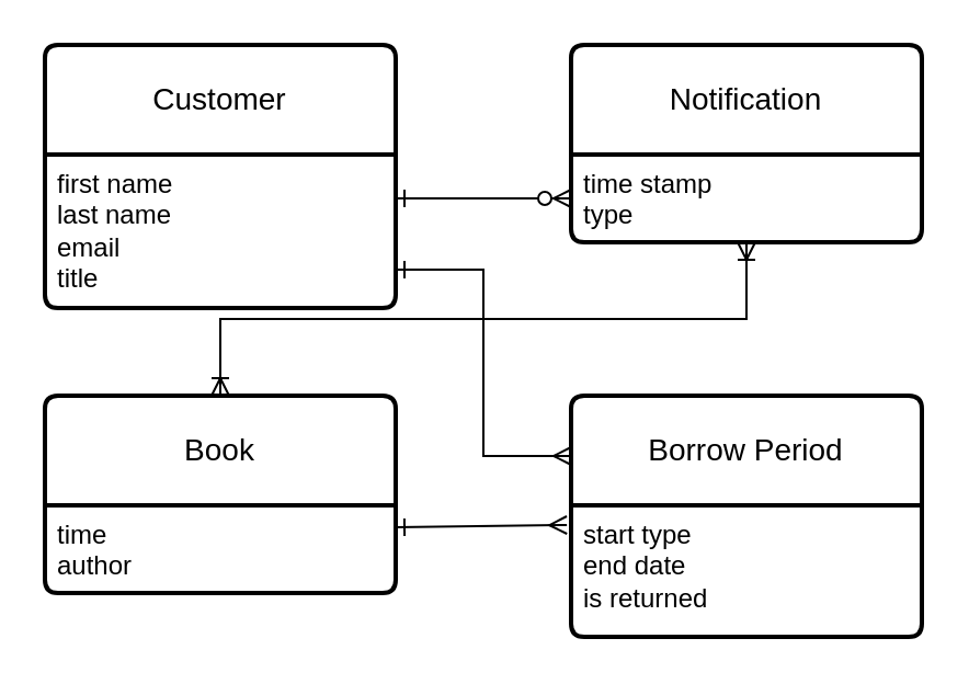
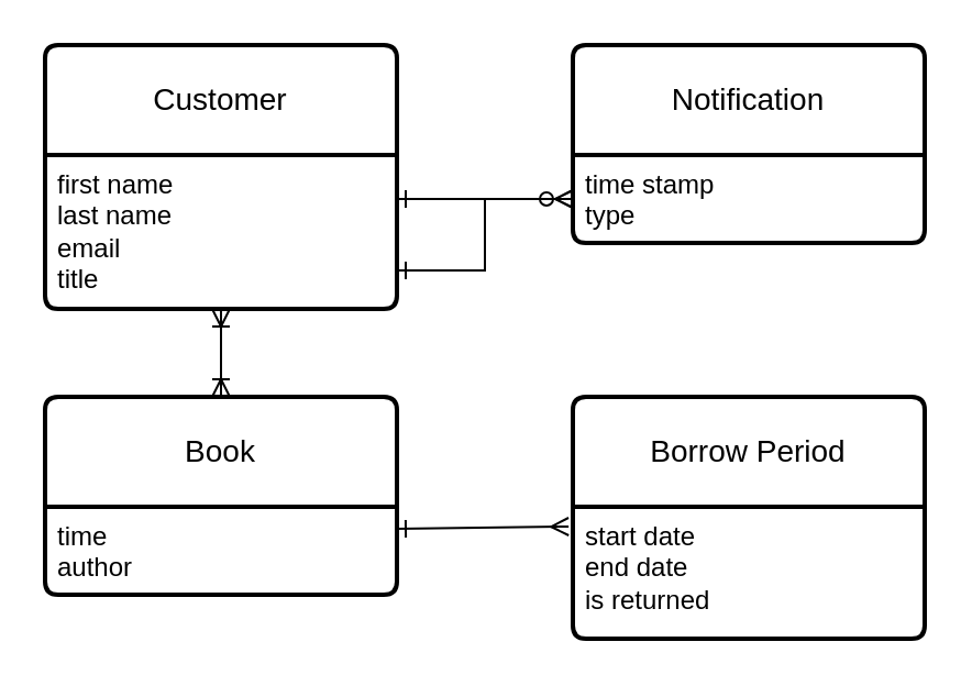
- <mxCell id="2" style="edgeStyle=orthogonalEdgeStyle;rounded=0;orthogonalLoop=1;jettySize=auto;html=1;exitX=0.5;exitY=0;exitDx=0;exitDy=0;startArrow=ERoneToMany;startFill=0;endArrow=ERoneToMany;endFill=0;" parent="1" source="9" target="6" edge="1"><mxGeometry relative="1" as="geometry"><mxPoint x="-100" y="437.5" as="targetPoint" /></mxGeometry></mxCell>
+ <mxCell id="2" style="edgeStyle=orthogonalEdgeStyle;rounded=0;orthogonalLoop=1;jettySize=auto;html=1;exitX=0.5;exitY=0;exitDx=0;exitDy=0;entryX=0.5;entryY=1;entryDx=0;entryDy=0;startArrow=ERoneToMany;startFill=0;endArrow=ERoneToMany;endFill=0;" parent="1" source="9" target="4" edge="1"><mxGeometry relative="1" as="geometry"><mxPoint x="-100" y="437.5" as="targetPoint" /></mxGeometry></mxCell>
- <mxCell id="12" style="rounded=0;orthogonalLoop=1;jettySize=auto;html=1;exitX=1;exitY=0.75;exitDx=0;exitDy=0;entryX=0;entryY=0.25;entryDx=0;entryDy=0;startArrow=ERone;startFill=0;endArrow=ERmany;endFill=0;edgeStyle=orthogonalEdgeStyle;" edge="1" parent="1" source="4" target="7"><mxGeometry relative="1" as="geometry"><mxPoint x="210" y="325" as="sourcePoint" /><mxPoint x="361" y="361" as="targetPoint" /></mxGeometry></mxCell>
+ <mxCell id="12" style="rounded=0;orthogonalLoop=1;jettySize=auto;html=1;exitX=1;exitY=0.75;exitDx=0;exitDy=0;startArrow=ERone;startFill=0;endArrow=ERmany;endFill=0;edgeStyle=orthogonalEdgeStyle;" edge="1" parent="1" source="4" target="6"><mxGeometry relative="1" as="geometry"><mxPoint x="210" y="325" as="sourcePoint" /><mxPoint x="361" y="361" as="targetPoint" /></mxGeometry></mxCell>
- <mxCell id="8" value="&lt;div&gt;start type&lt;/div&gt;&lt;div&gt;end date&lt;/div&gt;&lt;div&gt;is returned&lt;br&gt;&lt;/div&gt;" style="align=left;strokeColor=none;fillColor=none;spacingLeft=4;fontSize=12;verticalAlign=top;resizable=0;rotatable=0;part=1;html=1;" vertex="1" parent="7"><mxGeometry y="50" width="160" height="60" as="geometry" /></mxCell>
+ <mxCell id="8" value="&lt;div&gt;start date&lt;/div&gt;&lt;div&gt;end date&lt;/div&gt;&lt;div&gt;is returned&lt;br&gt;&lt;/div&gt;" style="align=left;strokeColor=none;fillColor=none;spacingLeft=4;fontSize=12;verticalAlign=top;resizable=0;rotatable=0;part=1;html=1;" vertex="1" parent="7"><mxGeometry y="50" width="160" height="60" as="geometry" /></mxCell>
